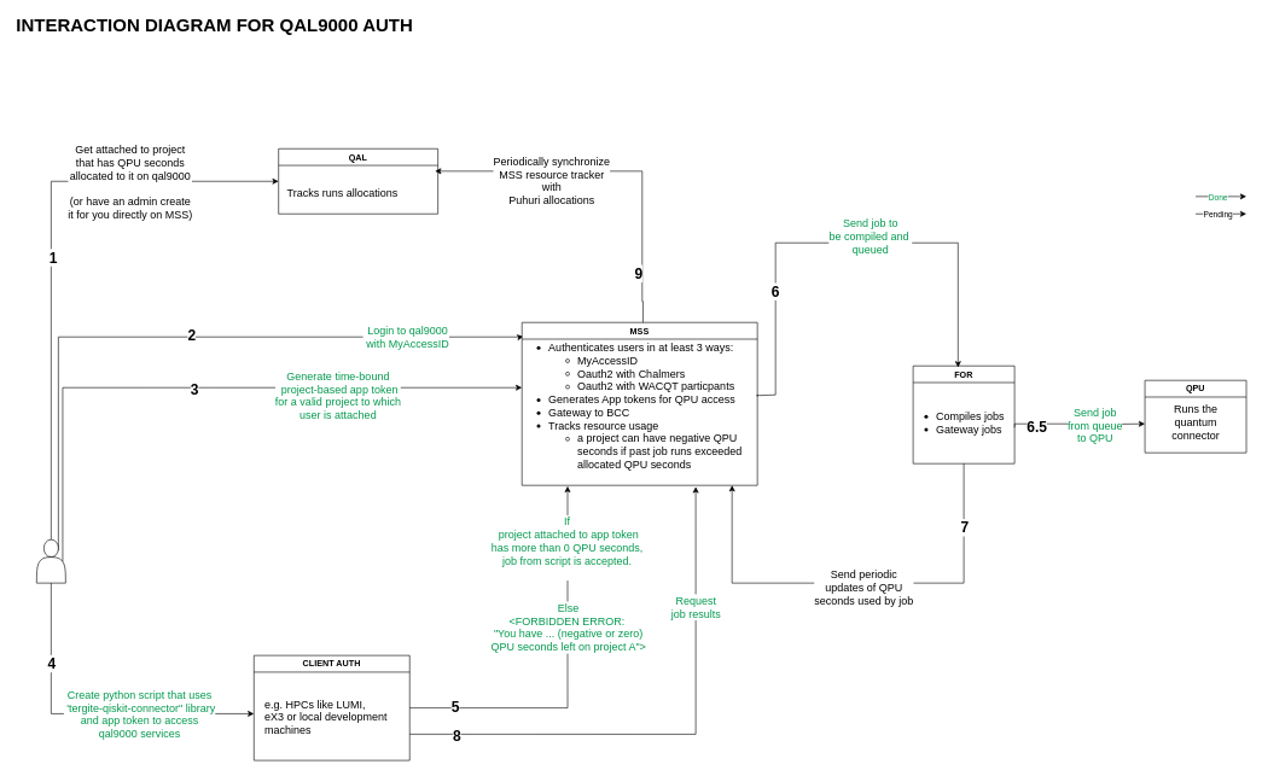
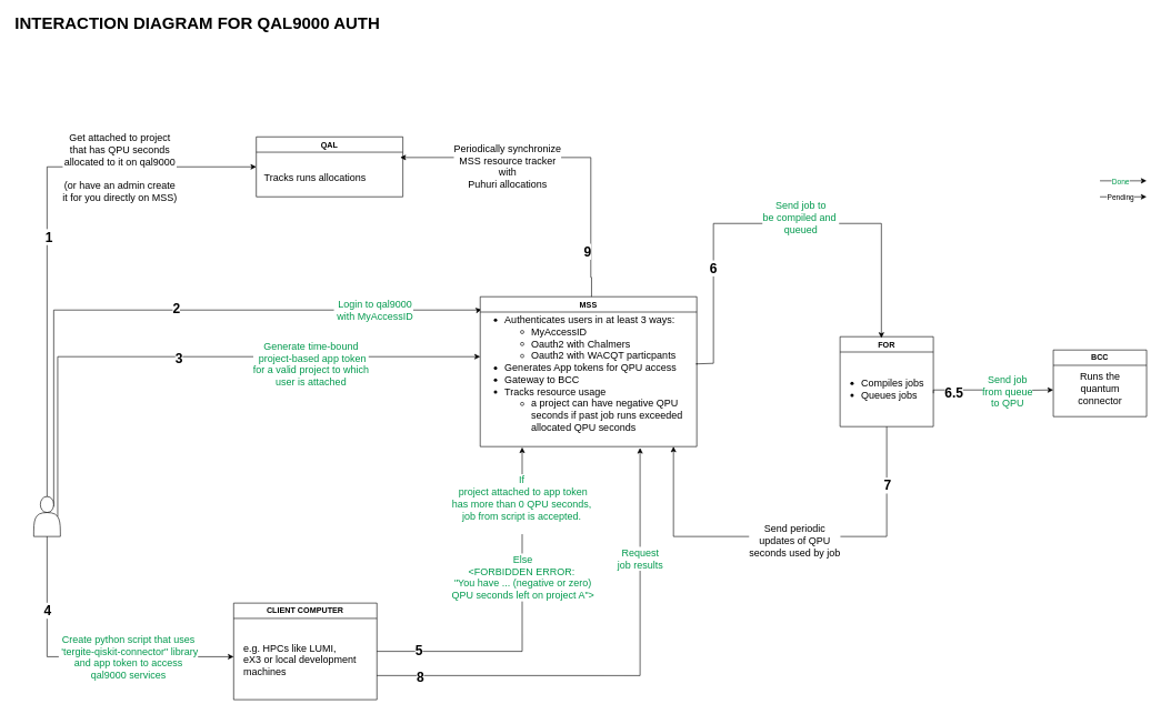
- <mxCell id="14" value="QPU" style="swimlane;whiteSpace=wrap;html=1;startSize=23;" parent="1" vertex="1"><mxGeometry x="1580" y="525" width="140" height="100" as="geometry" /></mxCell>
+ <mxCell id="14" value="BCC" style="swimlane;whiteSpace=wrap;html=1;startSize=23;" parent="1" vertex="1"><mxGeometry x="1580" y="525" width="140" height="100" as="geometry" /></mxCell>
- <mxCell id="13" value="&lt;ul style=&quot;font-size: 15px;&quot;&gt;&lt;li&gt;Compiles jobs&lt;/li&gt;&lt;li&gt;Gateway jobs&lt;/li&gt;&lt;/ul&gt;" style="text;html=1;align=left;verticalAlign=middle;resizable=0;points=[];autosize=1;strokeColor=none;fillColor=none;" parent="12" vertex="1"><mxGeometry x="-10" y="37.5" width="160" height="80" as="geometry" /></mxCell>
+ <mxCell id="13" value="&lt;ul style=&quot;font-size: 15px;&quot;&gt;&lt;li&gt;Compiles jobs&lt;/li&gt;&lt;li&gt;Queues jobs&lt;/li&gt;&lt;/ul&gt;" style="text;html=1;align=left;verticalAlign=middle;resizable=0;points=[];autosize=1;strokeColor=none;fillColor=none;" parent="12" vertex="1"><mxGeometry x="-10" y="37.5" width="160" height="80" as="geometry" /></mxCell>
- <mxCell id="6" value="CLIENT AUTH" style="swimlane;whiteSpace=wrap;html=1;" parent="1" vertex="1"><mxGeometry x="350" y="905" width="215" height="145" as="geometry" /></mxCell>
+ <mxCell id="6" value="CLIENT COMPUTER" style="swimlane;whiteSpace=wrap;html=1;" parent="1" vertex="1"><mxGeometry x="350" y="905" width="215" height="145" as="geometry" /></mxCell>
